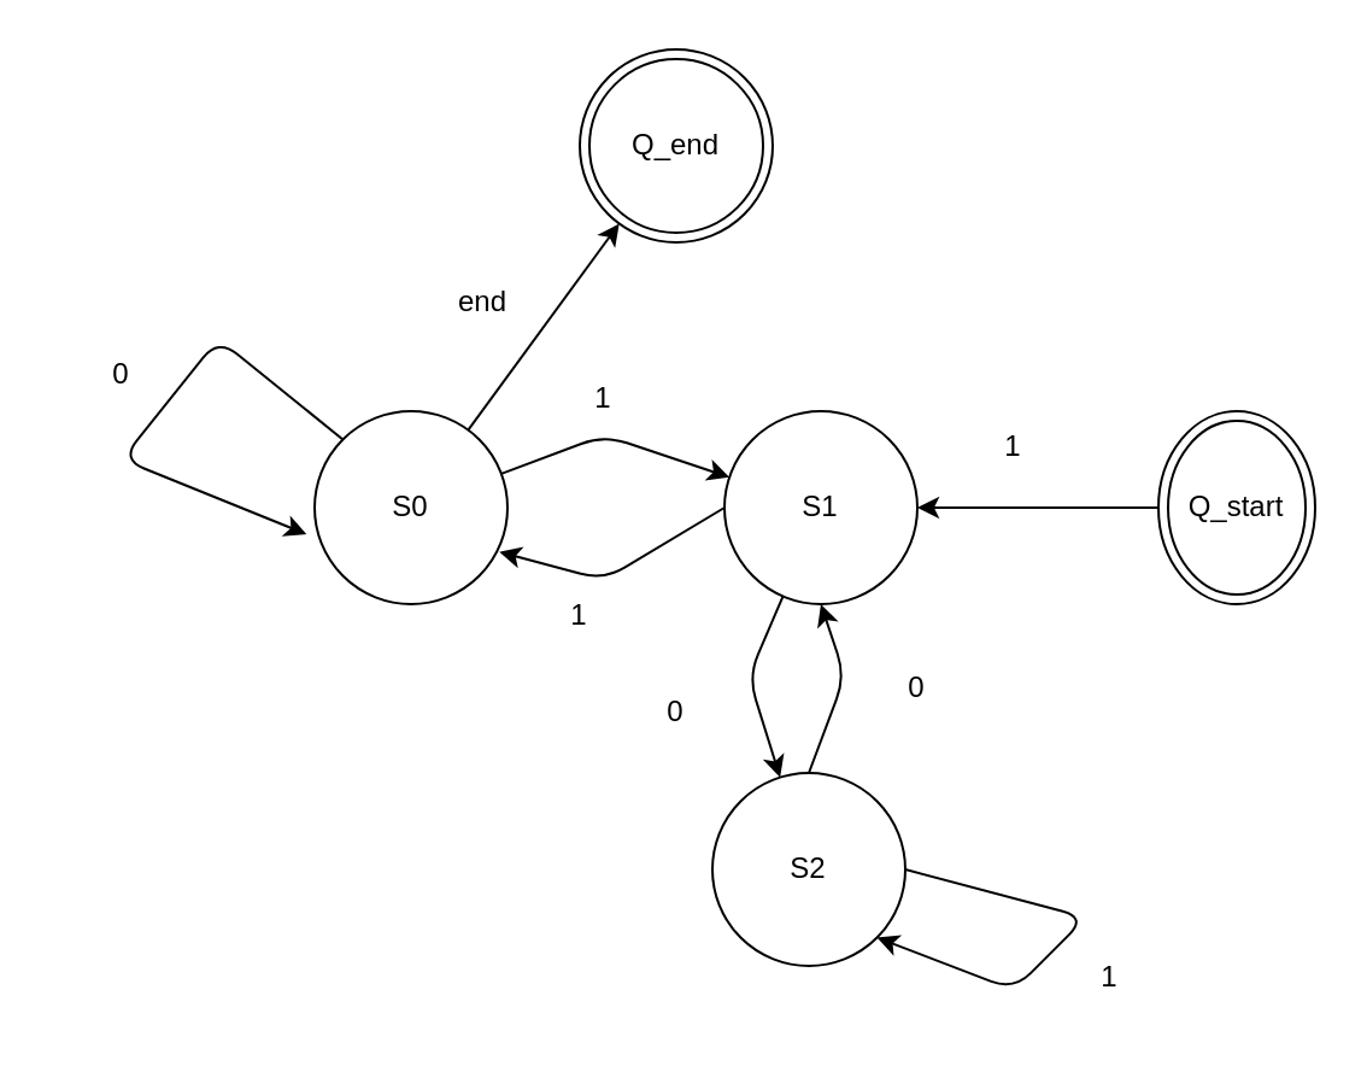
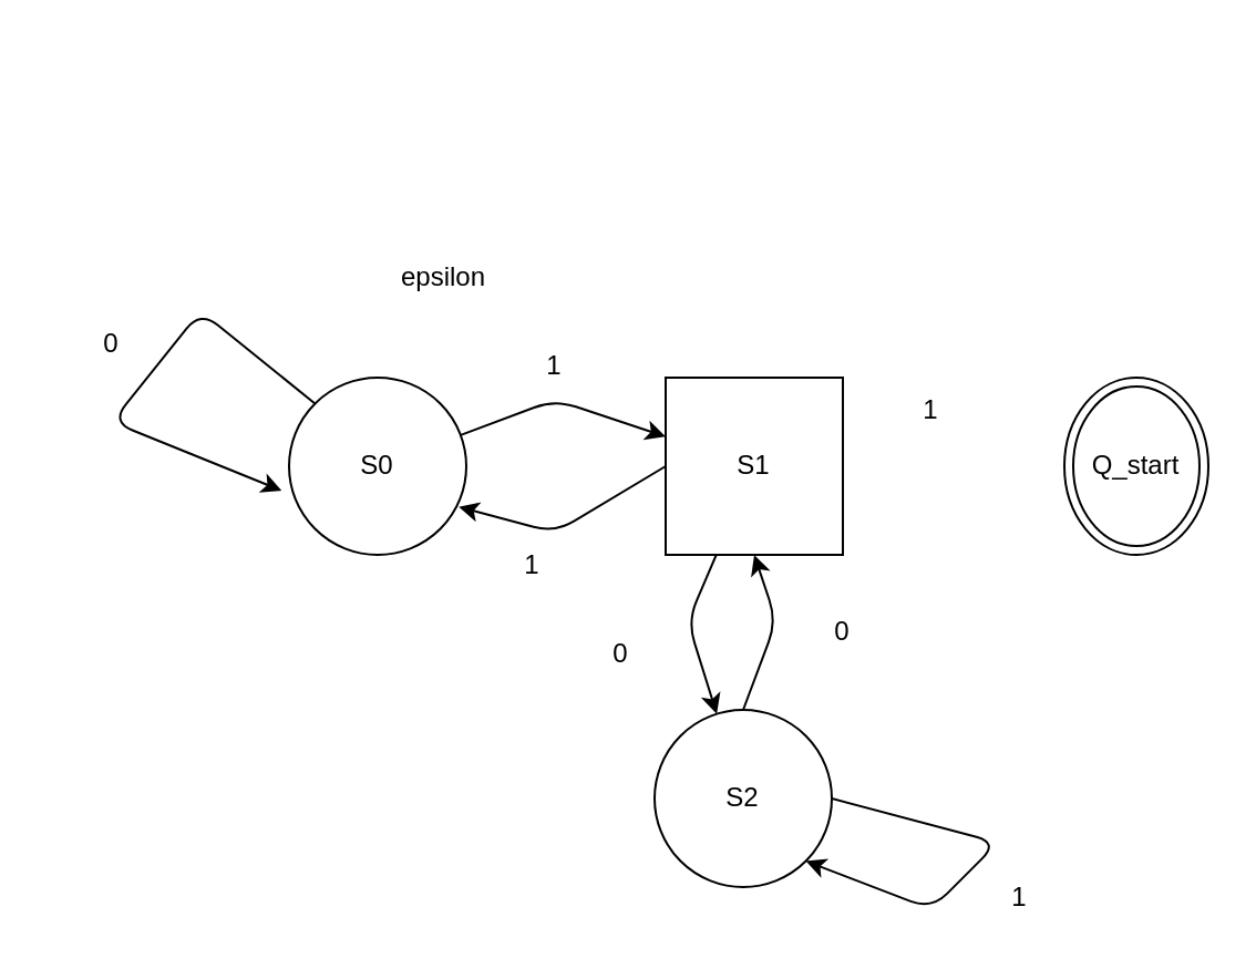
- <mxCell id="19" value="Q_end" style="ellipse;shape=doubleEllipse;whiteSpace=wrap;html=1;aspect=fixed;" vertex="1" parent="1"><mxGeometry x="240" y="20" width="80" height="80" as="geometry" /></mxCell>
- <mxCell id="21" value="end" style="text;html=1;strokeColor=none;fillColor=none;align=center;verticalAlign=middle;whiteSpace=wrap;rounded=0;" vertex="1" parent="1"><mxGeometry x="170" y="110" width="60" height="30" as="geometry" /></mxCell>
+ <mxCell id="21" value="epsilon" style="text;html=1;strokeColor=none;fillColor=none;align=center;verticalAlign=middle;whiteSpace=wrap;rounded=0;" vertex="1" parent="1"><mxGeometry x="170" y="110" width="60" height="30" as="geometry" /></mxCell>
- <mxCell id="5" style="edgeStyle=none;html=1;" parent="1" source="7" target="19" edge="1"><mxGeometry relative="1" as="geometry"><mxPoint x="222.8" y="100" as="targetPoint" /></mxGeometry></mxCell>
- <mxCell id="10" value="S1" style="ellipse;whiteSpace=wrap;html=1;aspect=fixed;" parent="1" vertex="1"><mxGeometry x="300" y="170" width="80" height="80" as="geometry" /></mxCell>
+ <mxCell id="10" value="S1" style="whiteSpace=wrap;html=1;aspect=fixed;rounded=0;" parent="1" vertex="1"><mxGeometry x="300" y="170" width="80" height="80" as="geometry" /></mxCell>
- <mxCell id="2" style="edgeStyle=none;html=1;entryX=1;entryY=0.5;entryDx=0;entryDy=0;" parent="1" source="3" target="10" edge="1"><mxGeometry relative="1" as="geometry"><mxPoint x="10" y="210" as="targetPoint" /></mxGeometry></mxCell>
